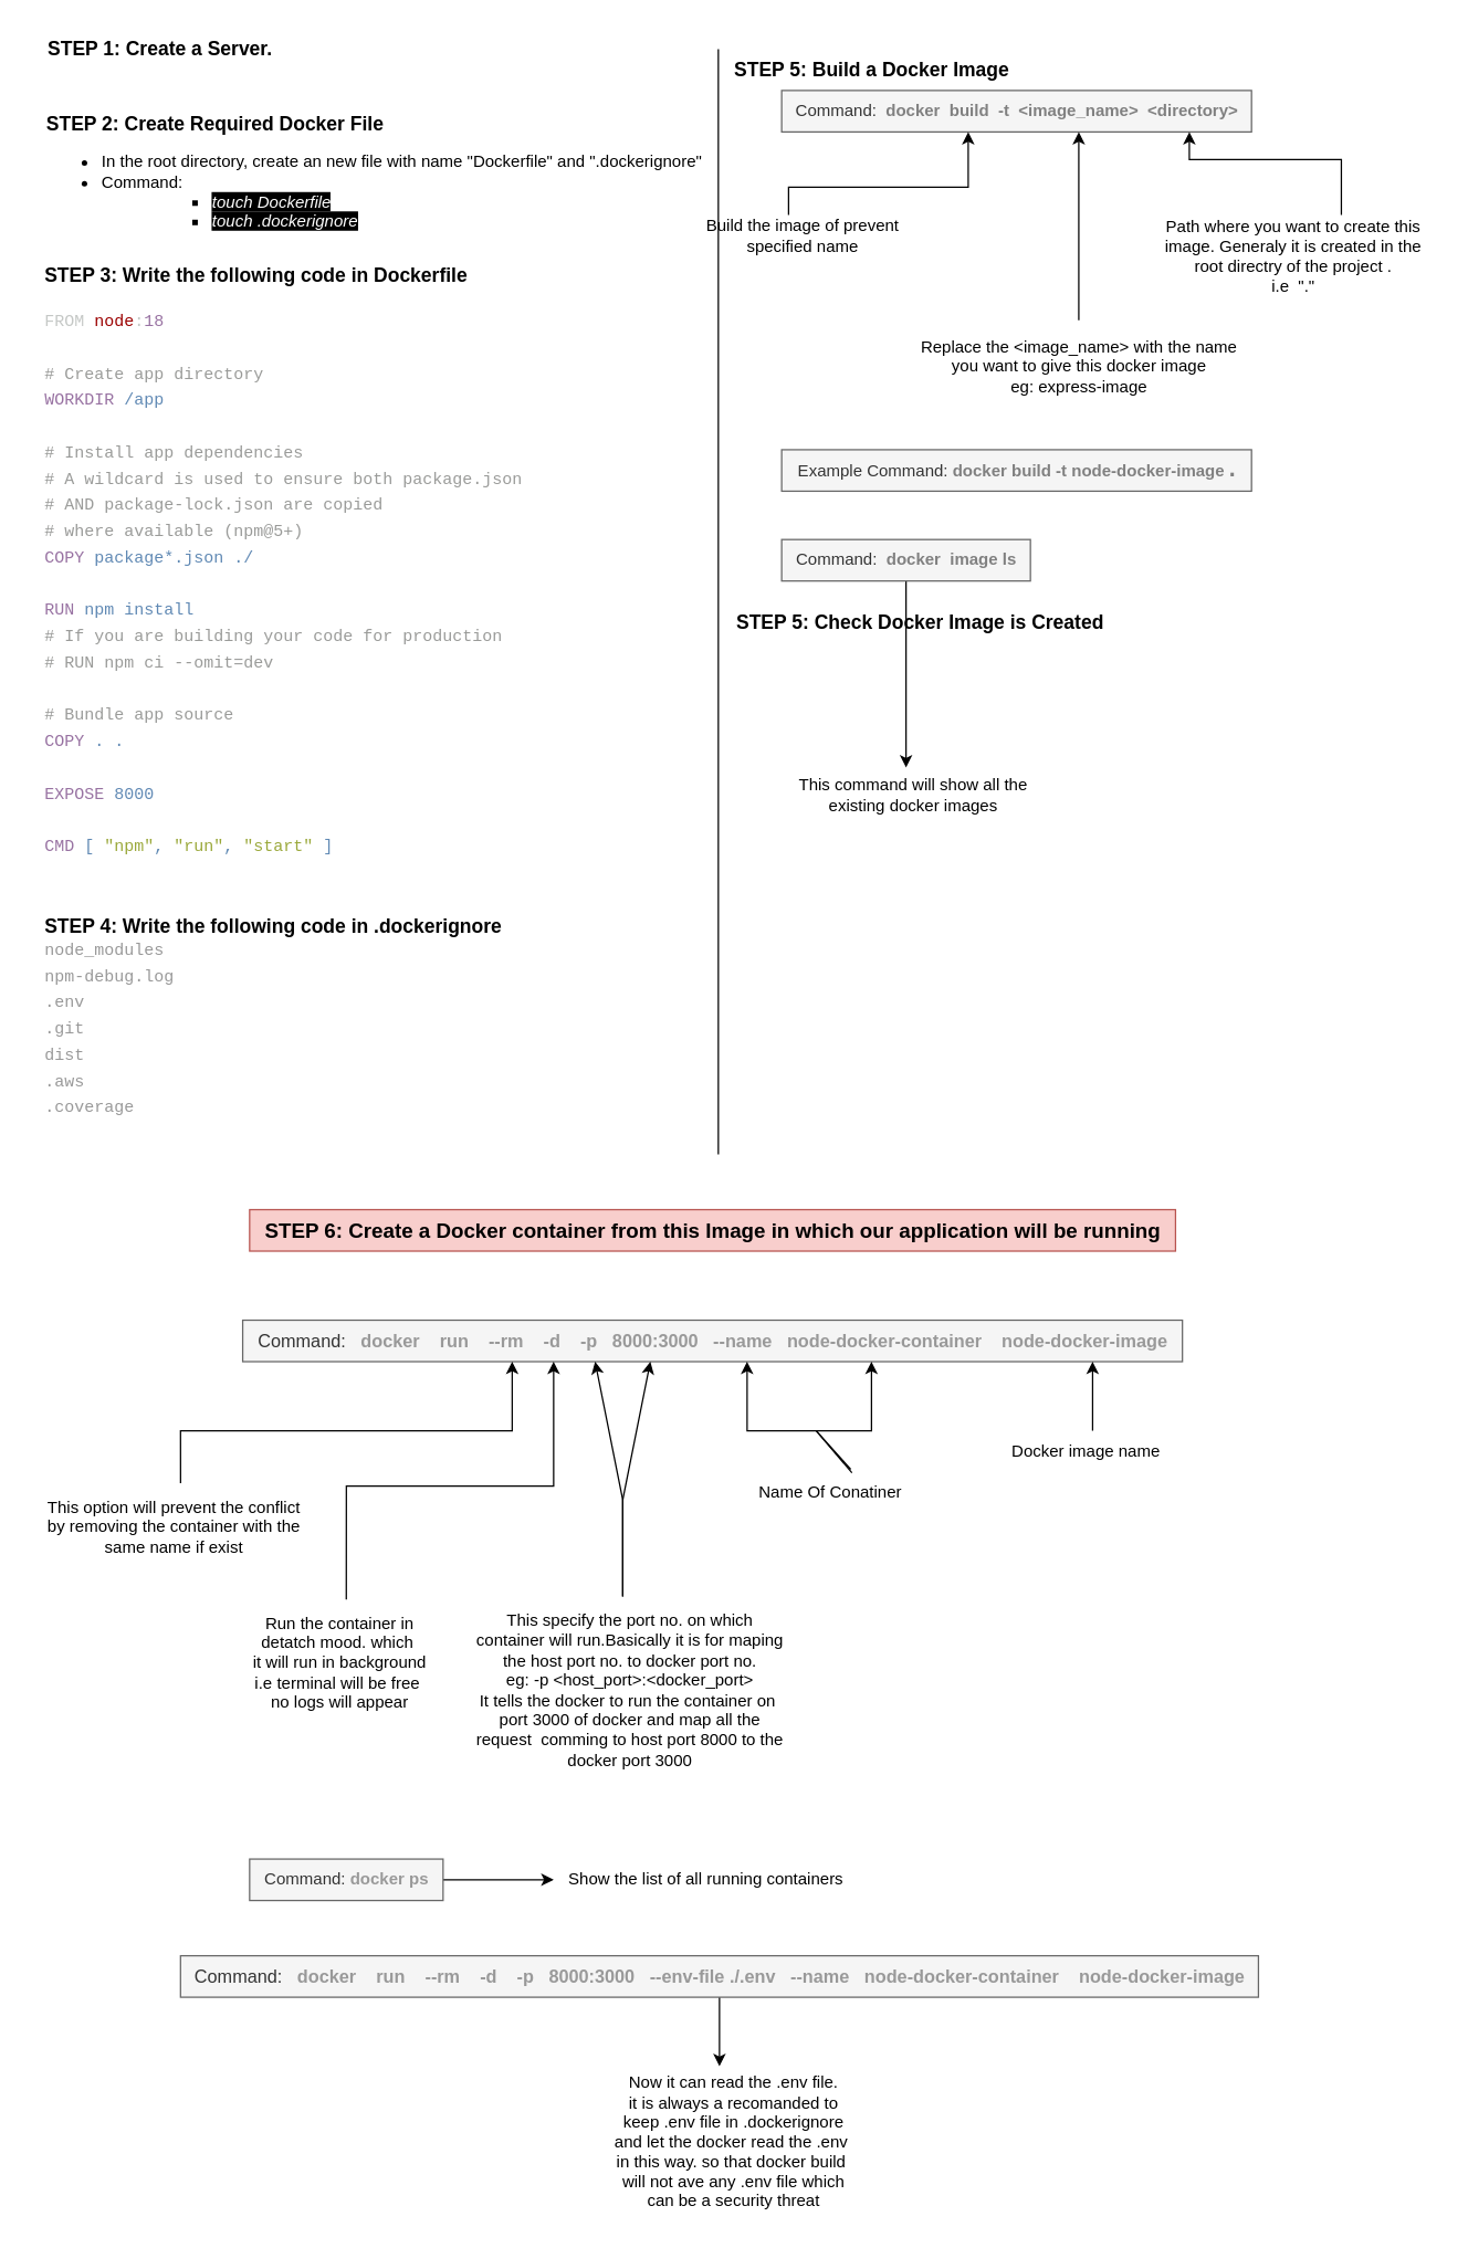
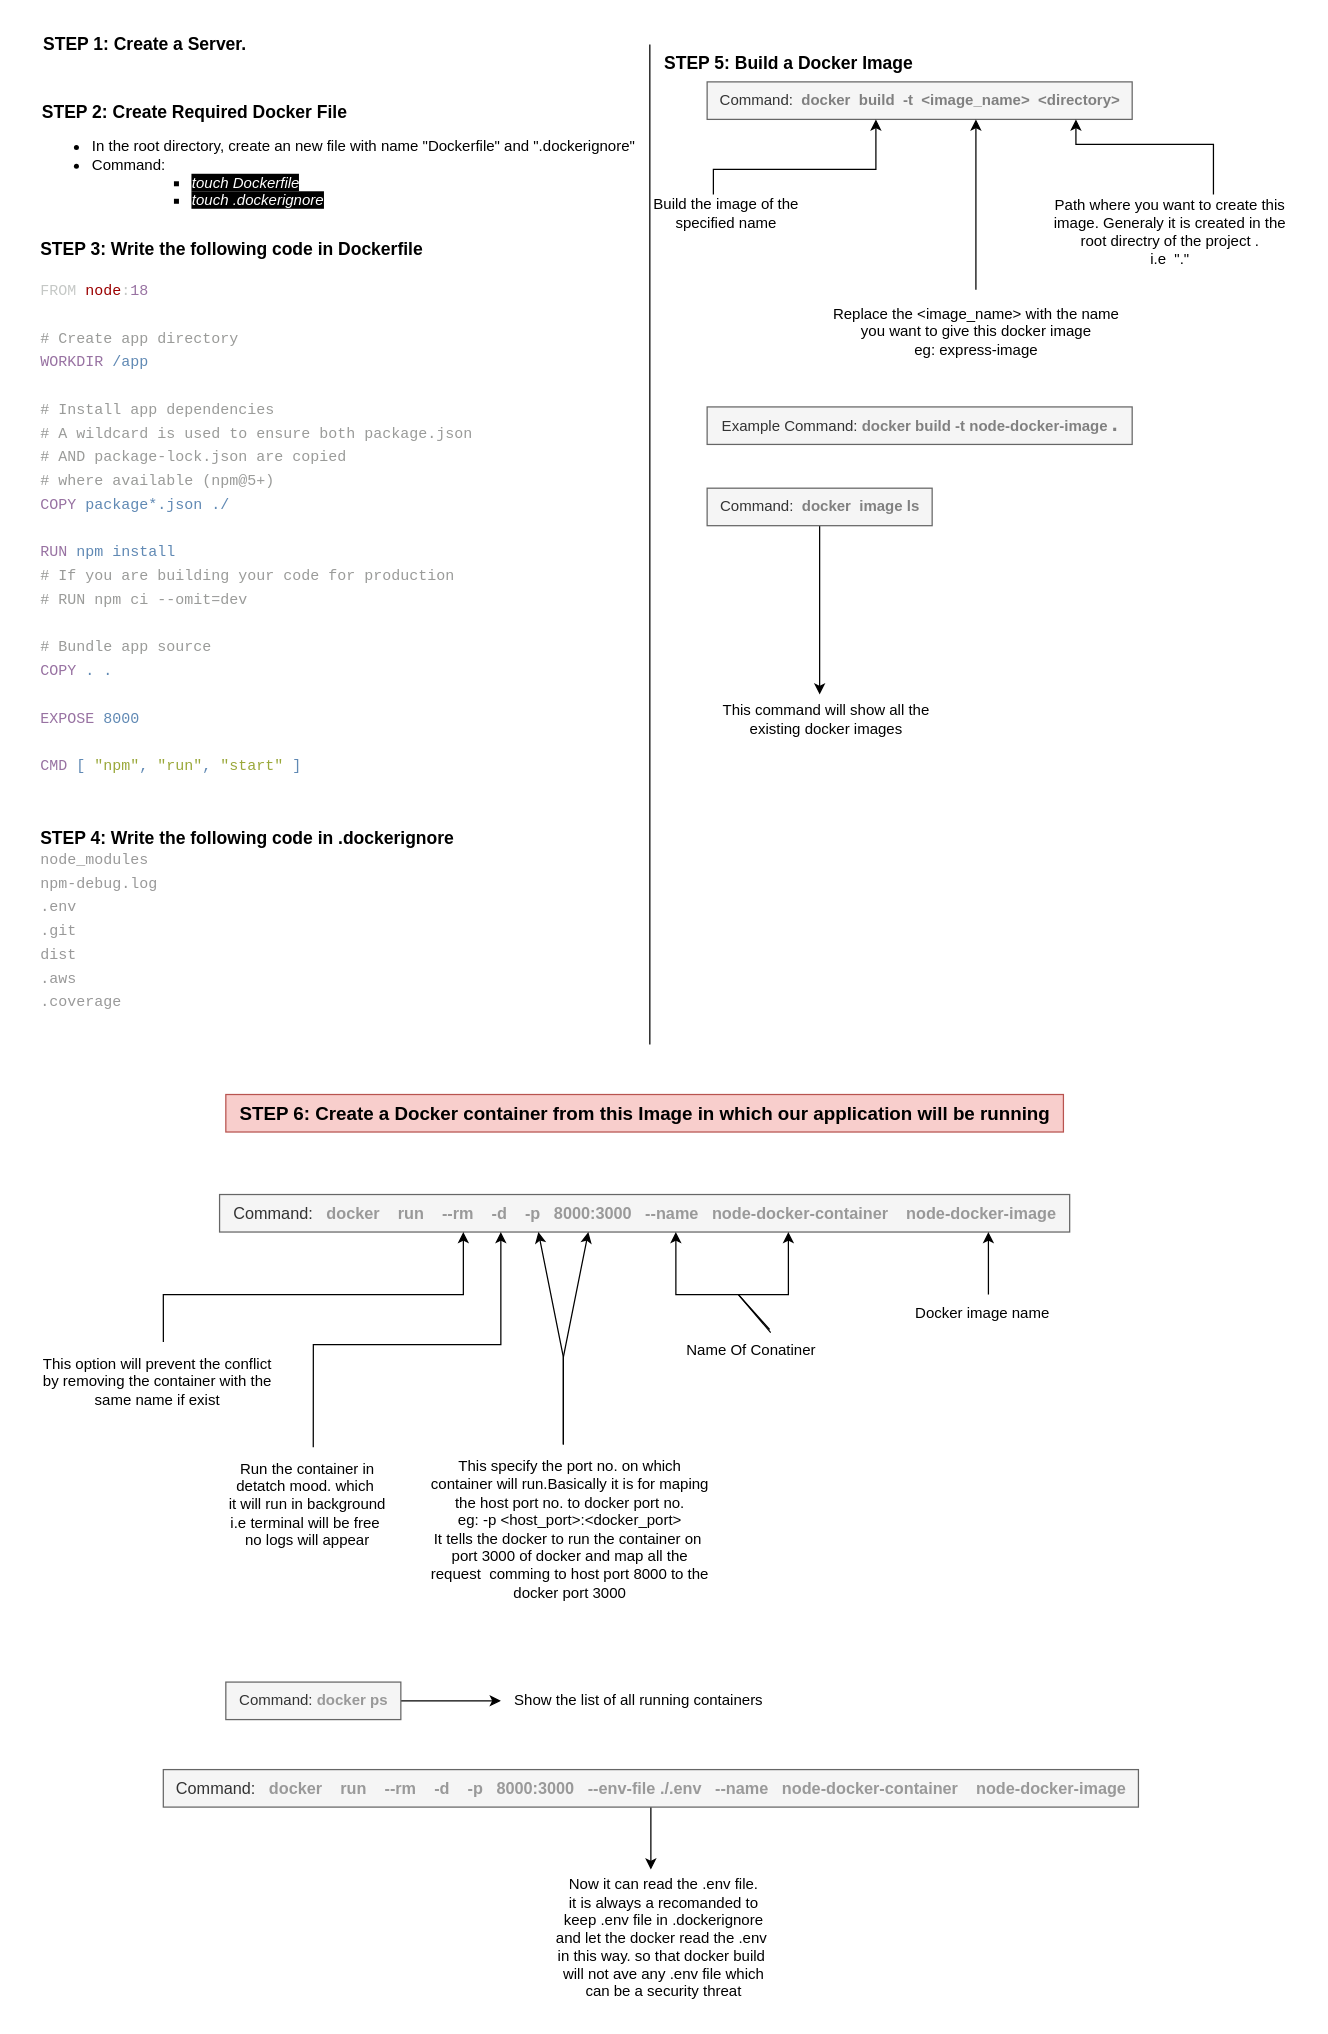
- <mxCell id="10" value="Build the image of prevent &lt;br&gt;specified name" style="text;html=1;align=center;verticalAlign=middle;resizable=0;points=[];autosize=1;strokeColor=none;fillColor=none;" parent="1" vertex="1"><mxGeometry x="510" y="150" width="140" height="40" as="geometry" /></mxCell>
+ <mxCell id="10" value="Build the image of the &lt;br&gt;specified name" style="text;html=1;align=center;verticalAlign=middle;resizable=0;points=[];autosize=1;strokeColor=none;fillColor=none;" parent="1" vertex="1"><mxGeometry x="510" y="150" width="140" height="40" as="geometry" /></mxCell>
- <mxCell id="16" value="&lt;font style=&quot;font-size: 14px;&quot;&gt;&lt;b&gt;STEP 5: Check Docker Image is Created&lt;/b&gt;&lt;/font&gt;" style="text;html=1;align=center;verticalAlign=middle;resizable=0;points=[];autosize=1;strokeColor=none;fillColor=none;" parent="1" vertex="1"><mxGeometry x="520" y="435" width="290" height="30" as="geometry" /></mxCell>
